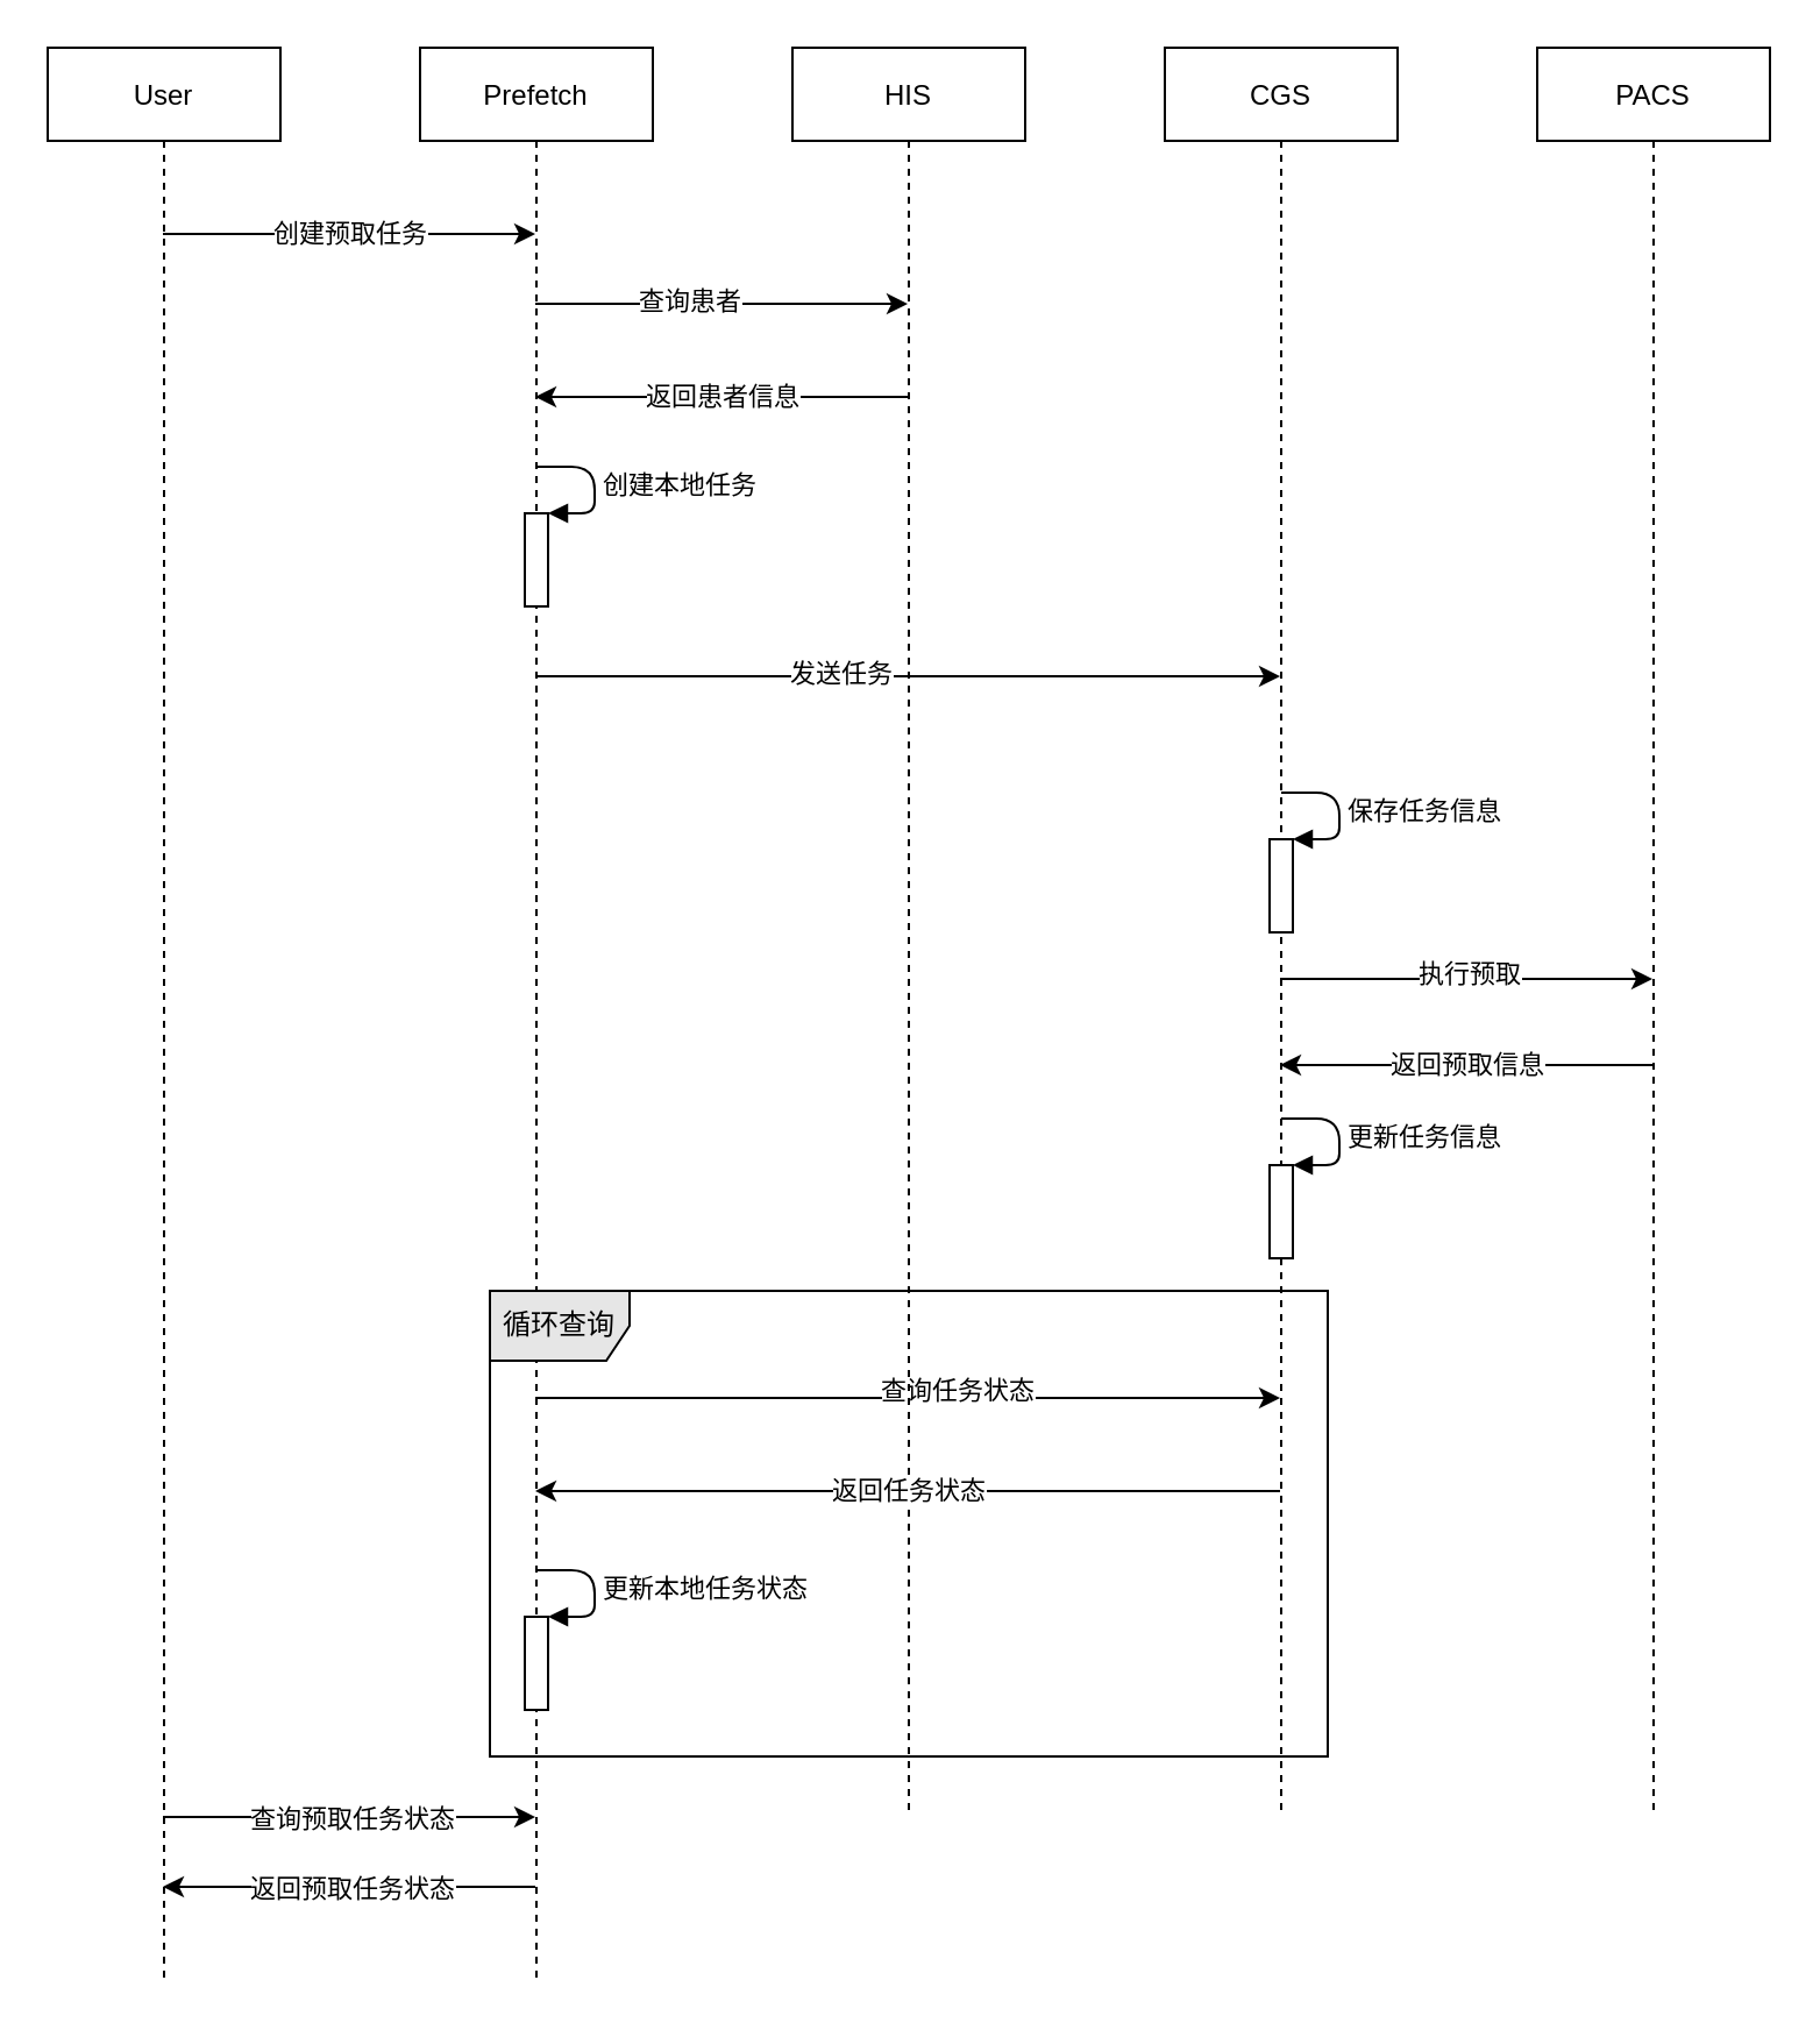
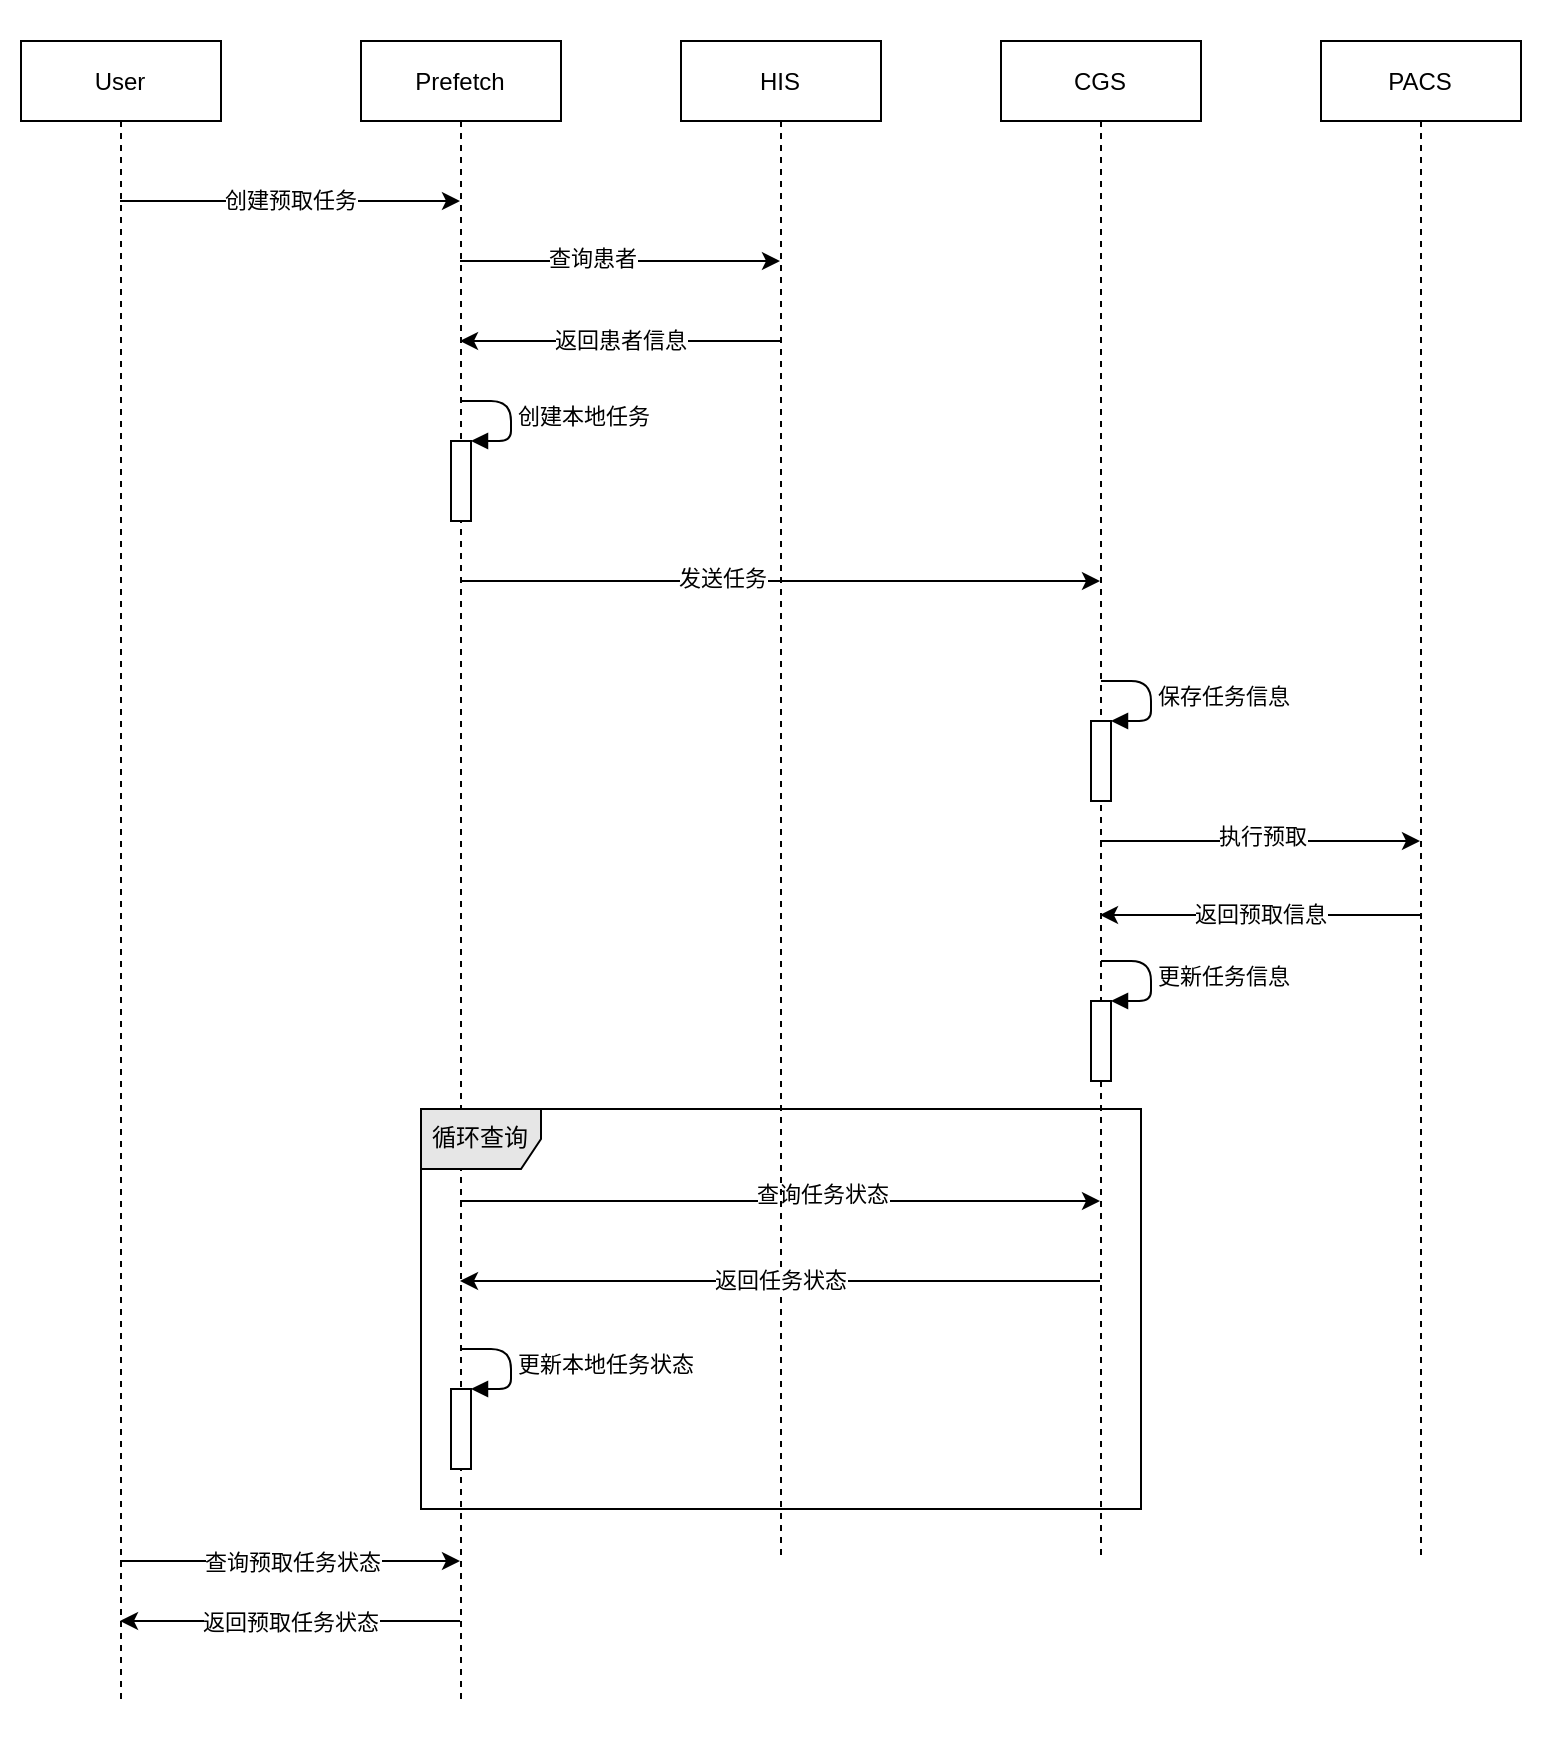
- <mxCell id="5" value="User" style="shape=umlLifeline;perimeter=lifelinePerimeter;container=1;collapsible=0;recursiveResize=0;shadow=0;strokeWidth=1;" parent="1" vertex="1"><mxGeometry x="20" y="20" width="100" height="830" as="geometry" /></mxCell>
+ <mxCell id="5" value="User" style="shape=umlLifeline;perimeter=lifelinePerimeter;container=1;collapsible=0;recursiveResize=0;shadow=0;strokeWidth=1;" parent="1" vertex="1"><mxGeometry x="10" y="20" width="100" height="830" as="geometry" /></mxCell>
